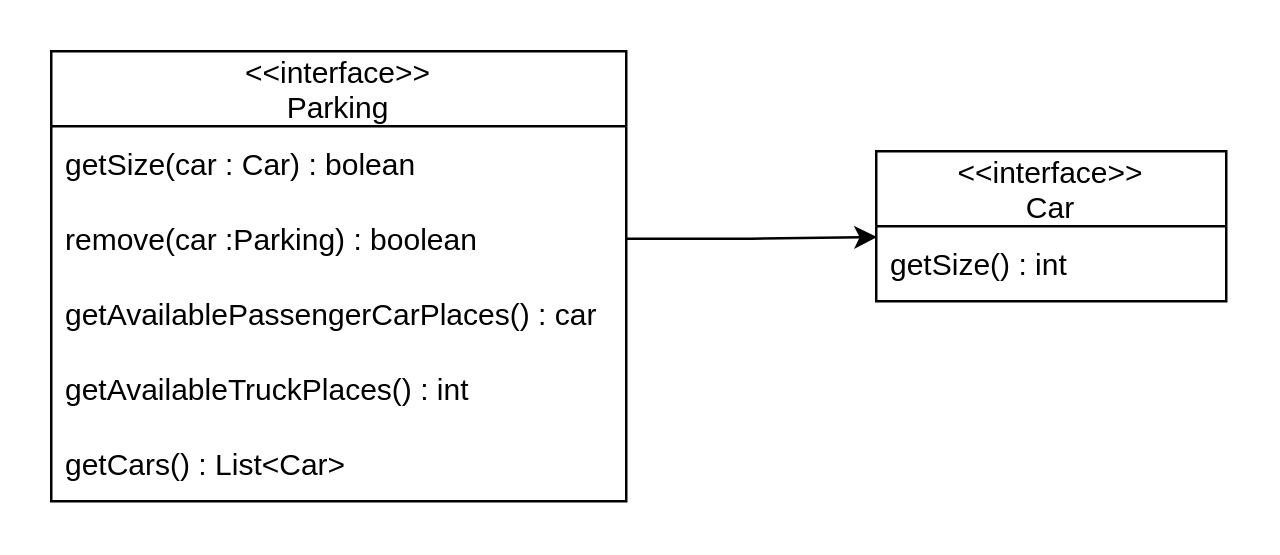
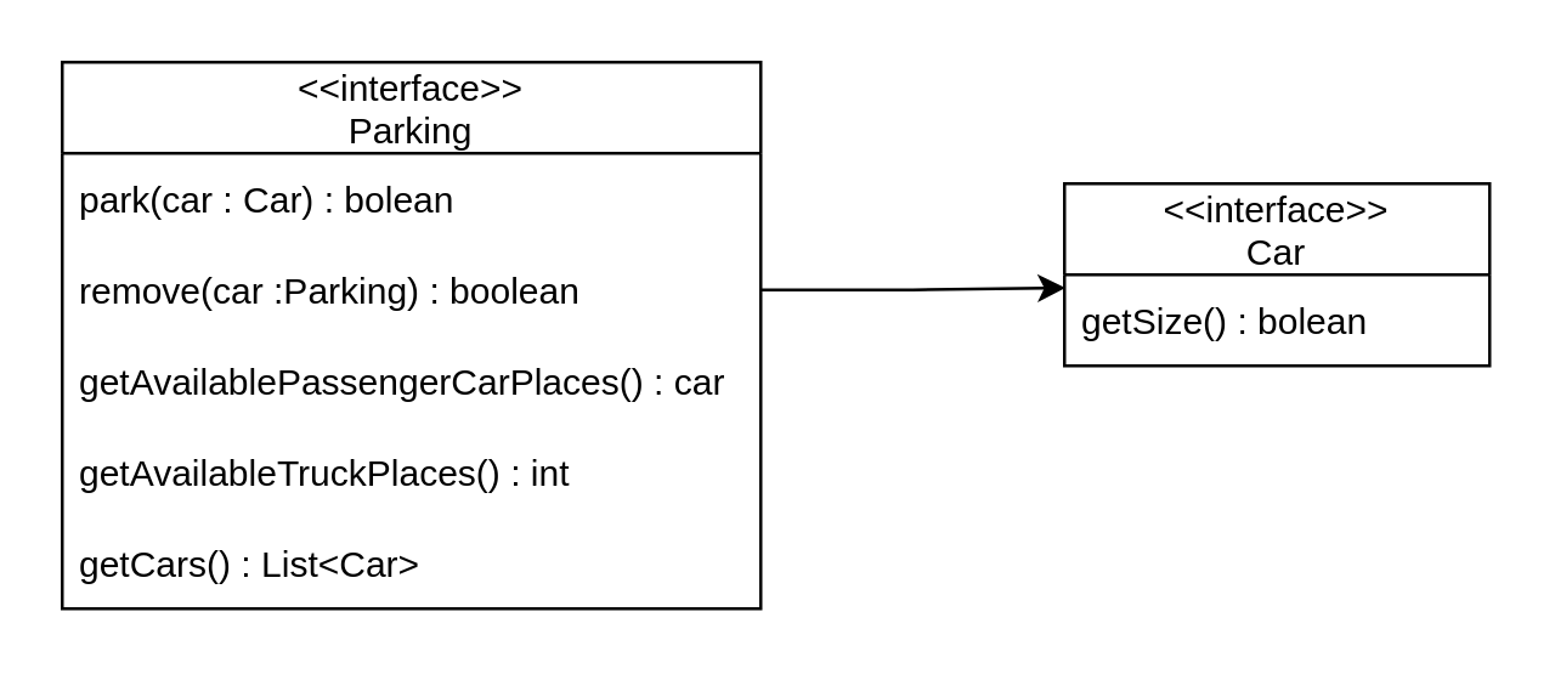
- <mxCell id="3" value="getSize(car : Car) : bolean" style="text;strokeColor=none;fillColor=none;align=left;verticalAlign=middle;spacingLeft=4;spacingRight=4;overflow=hidden;points=[[0,0.5],[1,0.5]];portConstraint=eastwest;rotatable=0;" vertex="1" parent="2"><mxGeometry y="30" width="230" height="30" as="geometry" /></mxCell>
+ <mxCell id="3" value="park(car : Car) : bolean" style="text;strokeColor=none;fillColor=none;align=left;verticalAlign=middle;spacingLeft=4;spacingRight=4;overflow=hidden;points=[[0,0.5],[1,0.5]];portConstraint=eastwest;rotatable=0;" vertex="1" parent="2"><mxGeometry y="30" width="230" height="30" as="geometry" /></mxCell>
- <mxCell id="9" value="getSize() : int" style="text;strokeColor=none;fillColor=none;align=left;verticalAlign=middle;spacingLeft=4;spacingRight=4;overflow=hidden;points=[[0,0.5],[1,0.5]];portConstraint=eastwest;rotatable=0;" vertex="1" parent="8"><mxGeometry y="30" width="140" height="30" as="geometry" /></mxCell>
+ <mxCell id="9" value="getSize() : bolean" style="text;strokeColor=none;fillColor=none;align=left;verticalAlign=middle;spacingLeft=4;spacingRight=4;overflow=hidden;points=[[0,0.5],[1,0.5]];portConstraint=eastwest;rotatable=0;" vertex="1" parent="8"><mxGeometry y="30" width="140" height="30" as="geometry" /></mxCell>
